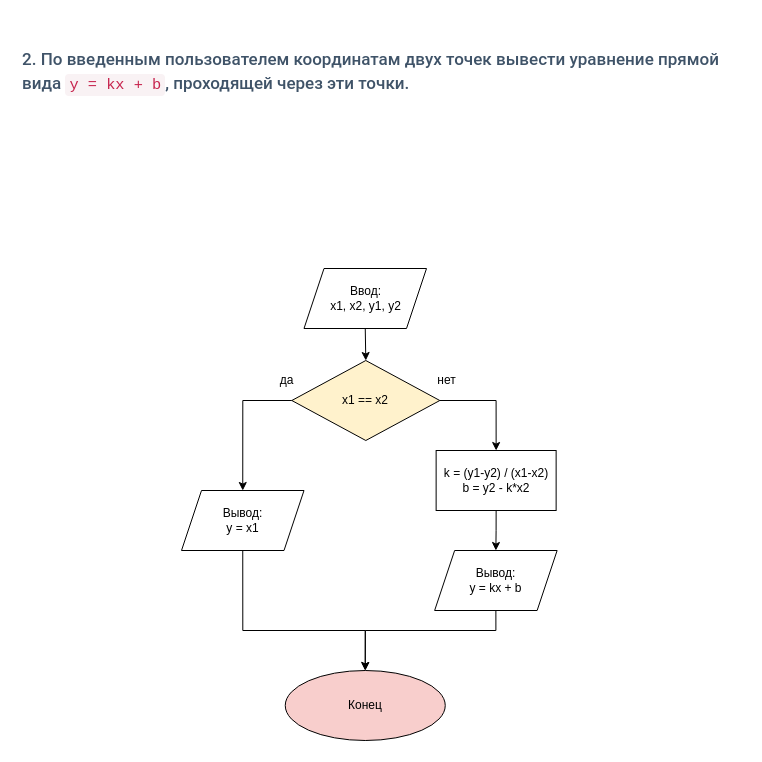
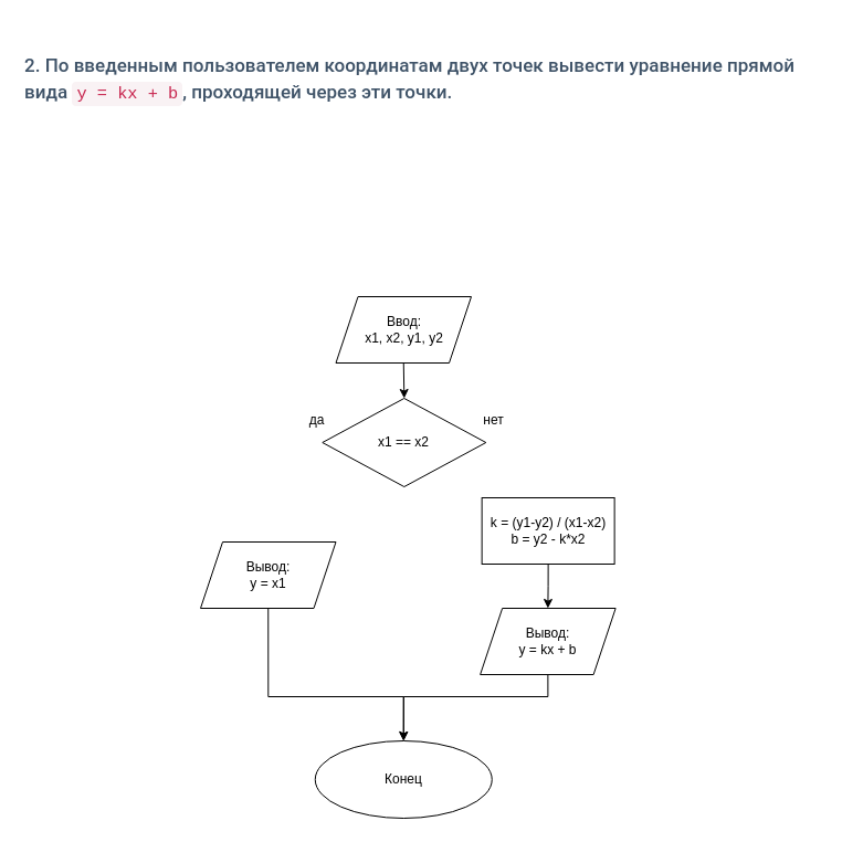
- <mxCell id="4" value="x1 == x2" style="rhombus;whiteSpace=wrap;html=1;fillColor=#fff2cc;" vertex="1" parent="3"><mxGeometry x="20.556" width="148" height="80" as="geometry" /></mxCell>
+ <mxCell id="4" value="x1 == x2" style="rhombus;whiteSpace=wrap;html=1;" vertex="1" parent="3"><mxGeometry x="20.556" width="148" height="80" as="geometry" /></mxCell>
- <mxCell id="16" style="edgeStyle=orthogonalEdgeStyle;rounded=0;orthogonalLoop=1;jettySize=auto;html=1;exitX=1;exitY=0.5;exitDx=0;exitDy=0;entryX=0.5;entryY=0;entryDx=0;entryDy=0;" edge="1" parent="1" source="4" target="10"><mxGeometry relative="1" as="geometry" /></mxCell>
- <mxCell id="15" style="edgeStyle=orthogonalEdgeStyle;rounded=0;orthogonalLoop=1;jettySize=auto;html=1;exitX=0;exitY=0.5;exitDx=0;exitDy=0;entryX=0.5;entryY=0;entryDx=0;entryDy=0;" edge="1" parent="1" source="4" target="12"><mxGeometry relative="1" as="geometry" /></mxCell>
- <mxCell id="2" value="Конец" style="ellipse;whiteSpace=wrap;html=1;fillColor=#f8cecc;" vertex="1" parent="1"><mxGeometry x="284.75" y="670" width="160" height="70" as="geometry" /></mxCell>
+ <mxCell id="2" value="Конец" style="ellipse;whiteSpace=wrap;html=1;" vertex="1" parent="1"><mxGeometry x="284.75" y="670" width="160" height="70" as="geometry" /></mxCell>
